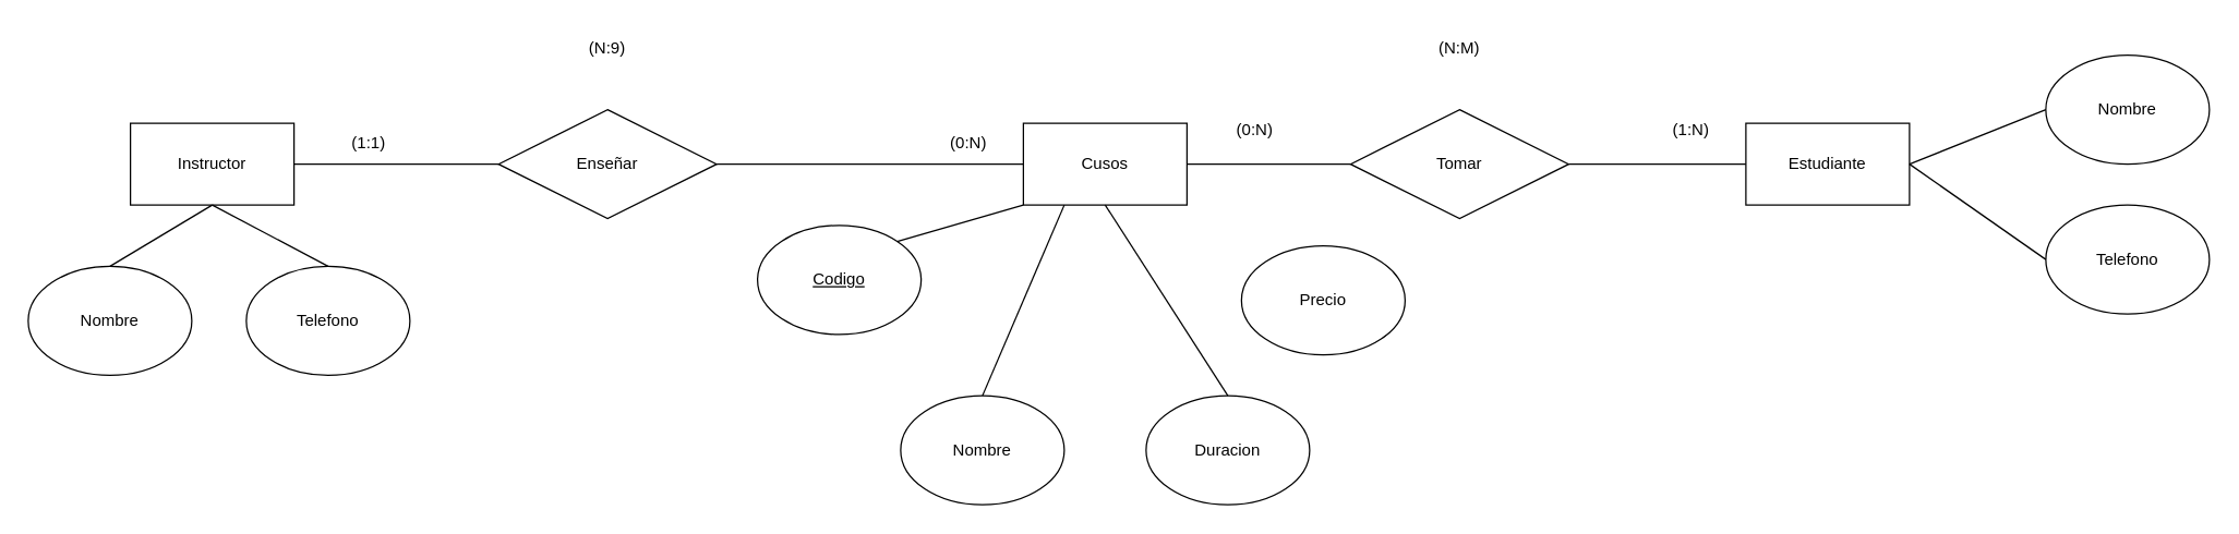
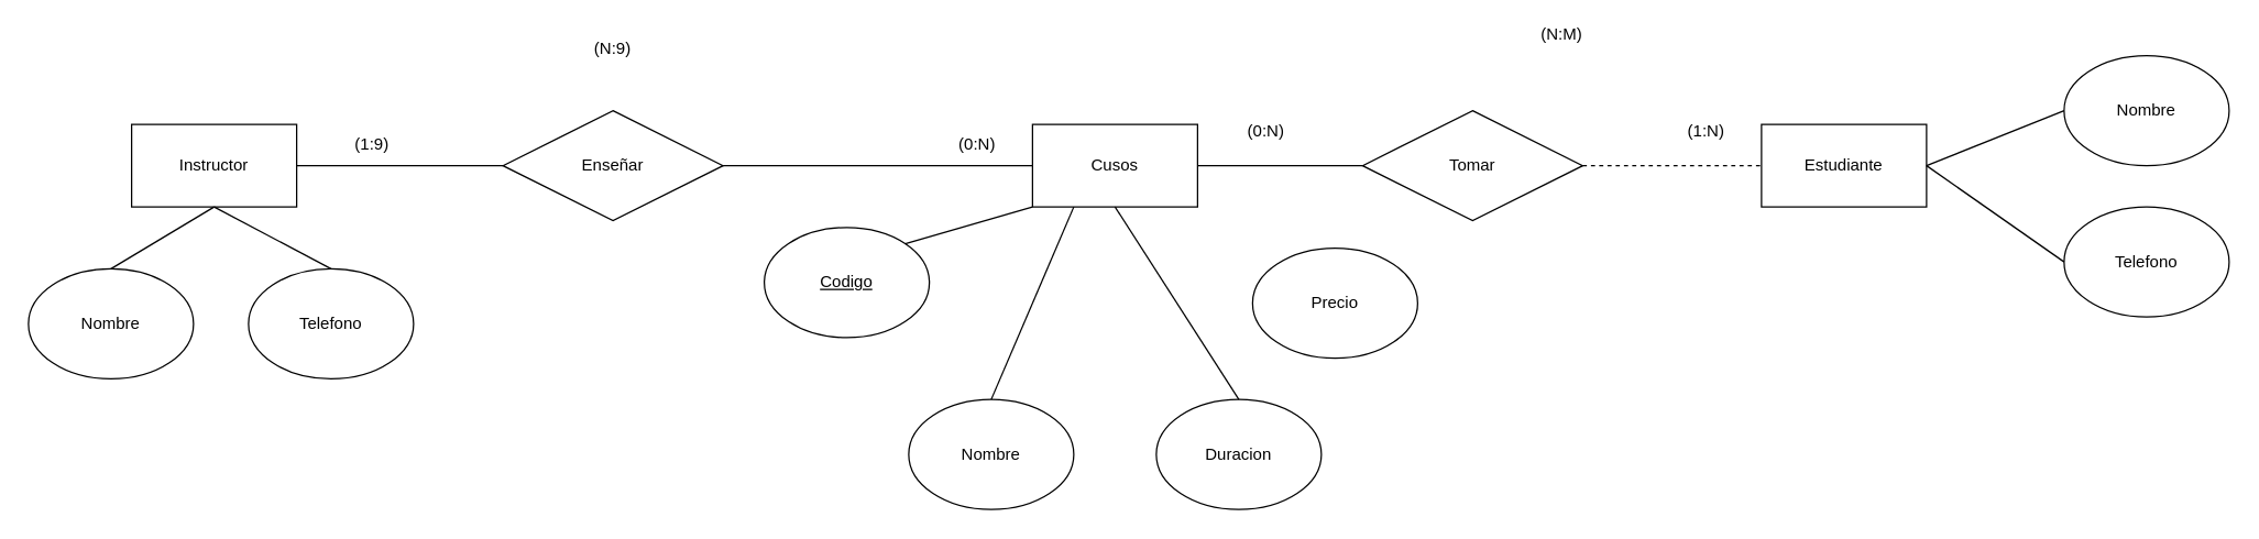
- <mxCell id="29" value="(N:M)" style="text;html=1;align=center;verticalAlign=middle;whiteSpace=wrap;rounded=0;" vertex="1" parent="1"><mxGeometry x="1040" y="20" width="60" height="30" as="geometry" /></mxCell>
+ <mxCell id="29" value="(N:M)" style="text;html=1;align=center;verticalAlign=middle;whiteSpace=wrap;rounded=0;" vertex="1" parent="1"><mxGeometry x="1105" y="10" width="60" height="30" as="geometry" /></mxCell>
- <mxCell id="24" value="(1:1)" style="text;html=1;align=center;verticalAlign=middle;whiteSpace=wrap;rounded=0;" vertex="1" parent="1"><mxGeometry x="240" y="90" width="60" height="30" as="geometry" /></mxCell>
+ <mxCell id="24" value="(1:9)" style="text;html=1;align=center;verticalAlign=middle;whiteSpace=wrap;rounded=0;" vertex="1" parent="1"><mxGeometry x="240" y="90" width="60" height="30" as="geometry" /></mxCell>
- <mxCell id="22" value="" style="endArrow=none;html=1;rounded=0;exitX=1;exitY=0.5;exitDx=0;exitDy=0;entryX=0;entryY=0.5;entryDx=0;entryDy=0;" edge="1" parent="1" source="21" target="3"><mxGeometry width="50" height="50" relative="1" as="geometry"><mxPoint x="1090" y="200" as="sourcePoint" /><mxPoint x="1270" y="130" as="targetPoint" /></mxGeometry></mxCell>
+ <mxCell id="22" value="" style="endArrow=none;html=1;rounded=0;exitX=1;exitY=0.5;exitDx=0;exitDy=0;entryX=0;entryY=0.5;entryDx=0;entryDy=0;dashed=1;" edge="1" parent="1" source="21" target="3"><mxGeometry width="50" height="50" relative="1" as="geometry"><mxPoint x="1090" y="200" as="sourcePoint" /><mxPoint x="1270" y="130" as="targetPoint" /></mxGeometry></mxCell>
